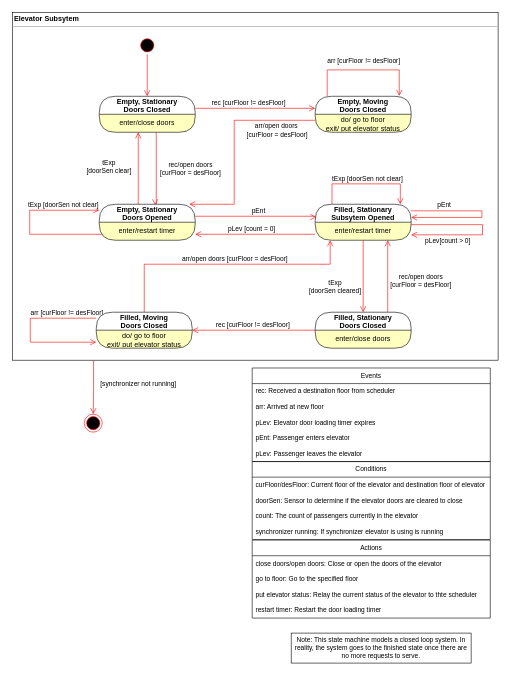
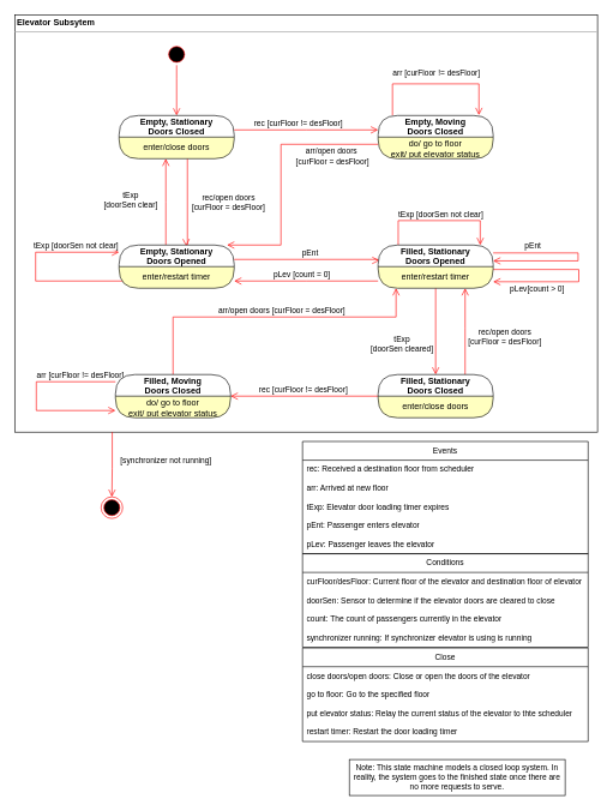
- <mxCell id="48" value="Filled, Stationary&#10;Subsytem Opened" style="swimlane;fontStyle=1;align=center;verticalAlign=middle;childLayout=stackLayout;horizontal=1;startSize=30;horizontalStack=0;resizeParent=0;resizeLast=1;container=0;collapsible=0;rounded=1;arcSize=30;swimlaneFillColor=#ffffc0;dropTarget=0;" parent="41" vertex="1"><mxGeometry width="160" height="60" as="geometry" /></mxCell>
+ <mxCell id="48" value="Filled, Stationary&#10;Doors Opened" style="swimlane;fontStyle=1;align=center;verticalAlign=middle;childLayout=stackLayout;horizontal=1;startSize=30;horizontalStack=0;resizeParent=0;resizeLast=1;container=0;collapsible=0;rounded=1;arcSize=30;swimlaneFillColor=#ffffc0;dropTarget=0;" parent="41" vertex="1"><mxGeometry width="160" height="60" as="geometry" /></mxCell>
- <mxCell id="61" value="pLev: Elevator door loading timer expires" style="text;strokeColor=none;fillColor=none;align=left;verticalAlign=top;spacingLeft=4;spacingRight=4;overflow=hidden;rotatable=0;points=[[0,0.5],[1,0.5]];portConstraint=eastwest;whiteSpace=wrap;html=1;fontSize=11;fontFamily=Helvetica;fontColor=default;" parent="58" vertex="1"><mxGeometry y="78" width="397" height="26" as="geometry" /></mxCell>
+ <mxCell id="61" value="tExp: Elevator door loading timer expires" style="text;strokeColor=none;fillColor=none;align=left;verticalAlign=top;spacingLeft=4;spacingRight=4;overflow=hidden;rotatable=0;points=[[0,0.5],[1,0.5]];portConstraint=eastwest;whiteSpace=wrap;html=1;fontSize=11;fontFamily=Helvetica;fontColor=default;" parent="58" vertex="1"><mxGeometry y="78" width="397" height="26" as="geometry" /></mxCell>
- <mxCell id="69" value="Actions" style="swimlane;fontStyle=0;childLayout=stackLayout;horizontal=1;startSize=26;fillColor=none;horizontalStack=0;resizeParent=1;resizeParentMax=0;resizeLast=0;collapsible=1;marginBottom=0;whiteSpace=wrap;html=1;fontFamily=Helvetica;fontSize=11;fontColor=default;" parent="57" vertex="1"><mxGeometry y="287" width="397" height="130" as="geometry" /></mxCell>
+ <mxCell id="69" value="Close" style="swimlane;fontStyle=0;childLayout=stackLayout;horizontal=1;startSize=26;fillColor=none;horizontalStack=0;resizeParent=1;resizeParentMax=0;resizeLast=0;collapsible=1;marginBottom=0;whiteSpace=wrap;html=1;fontFamily=Helvetica;fontSize=11;fontColor=default;" parent="57" vertex="1"><mxGeometry y="287" width="397" height="130" as="geometry" /></mxCell>
